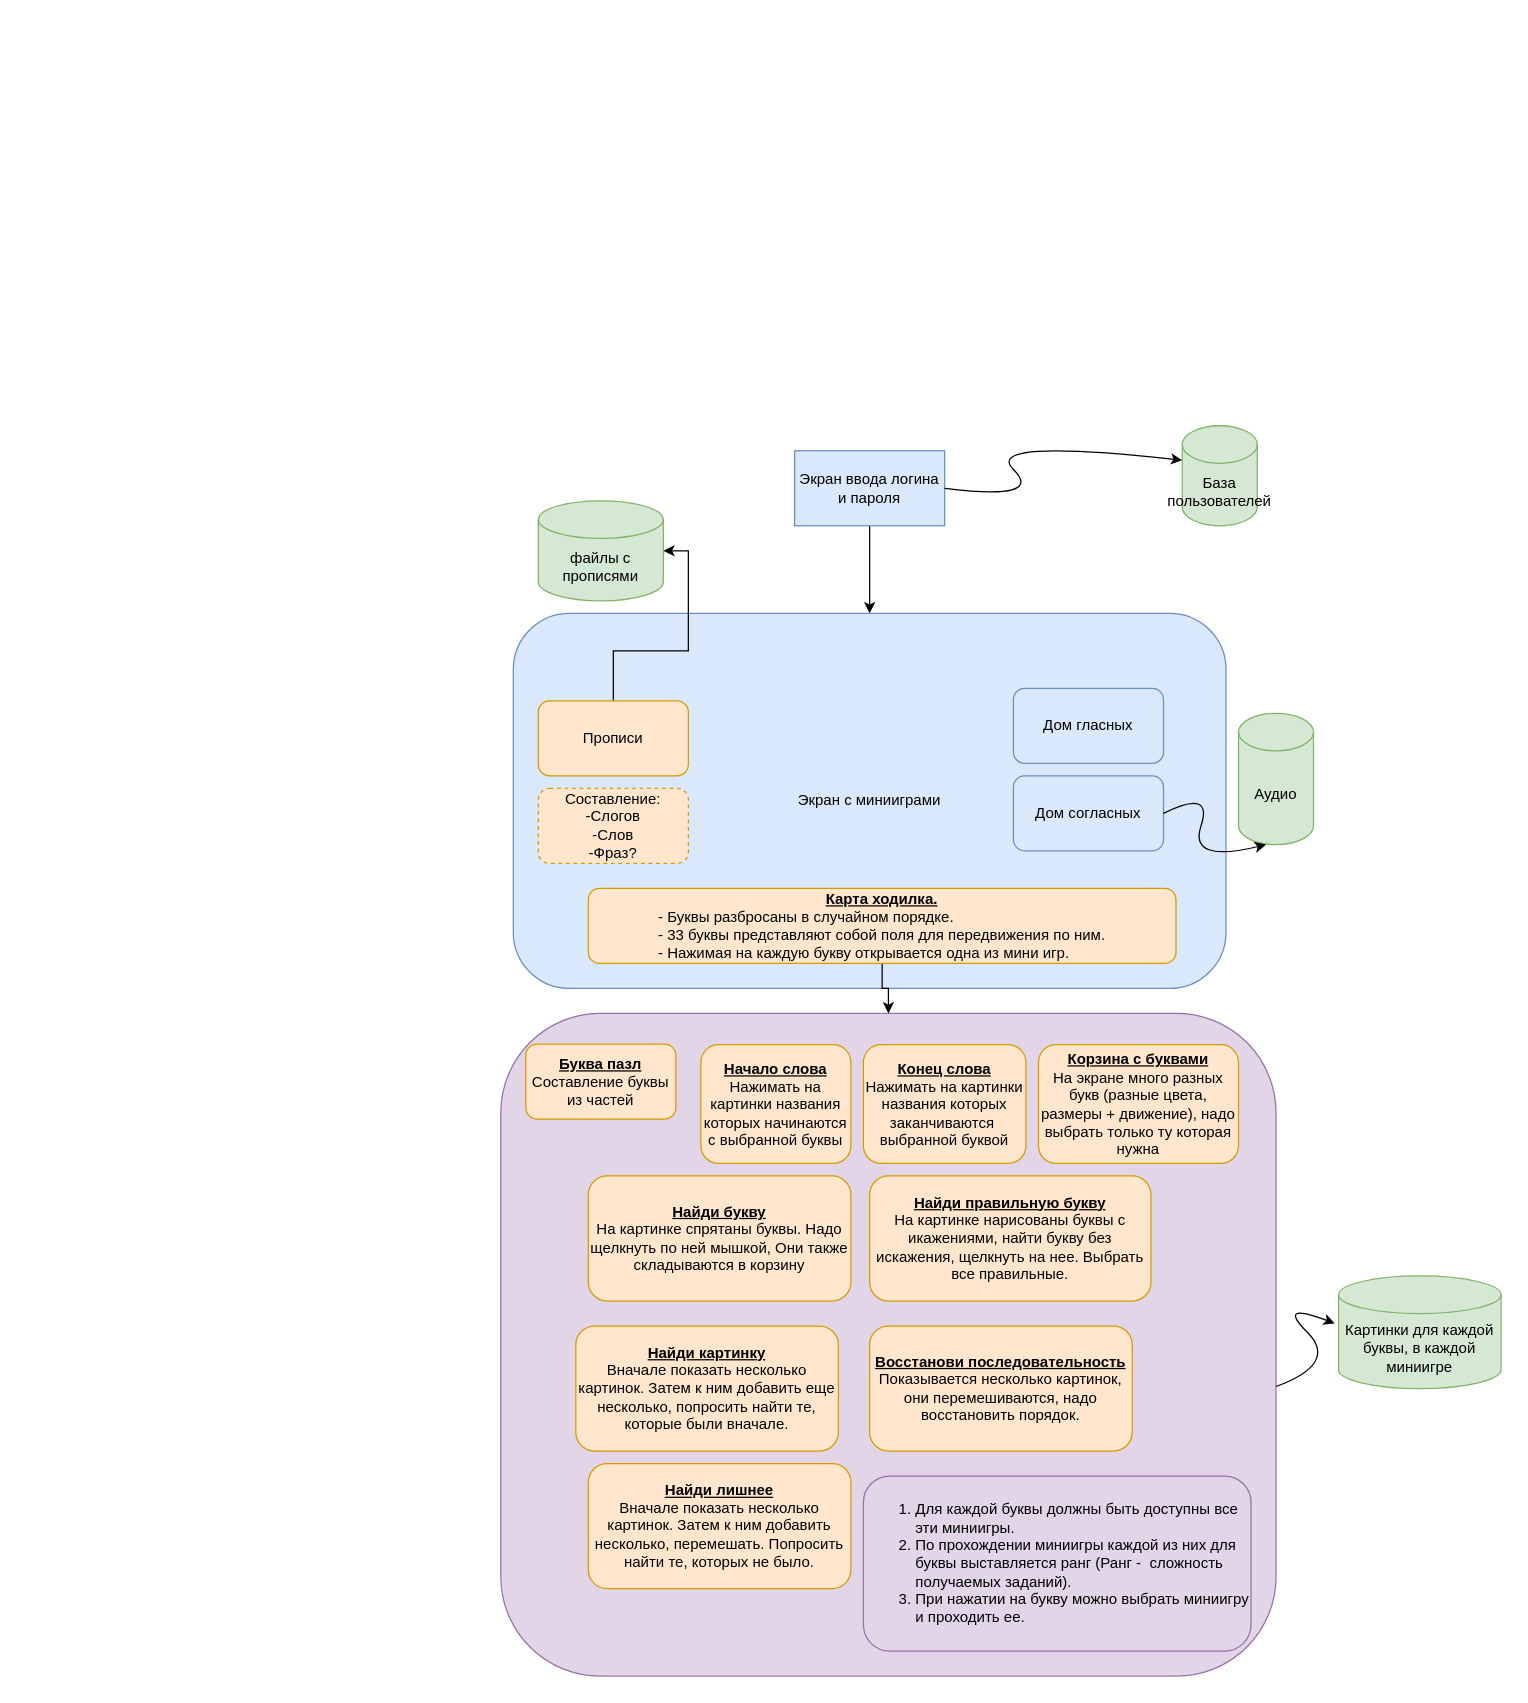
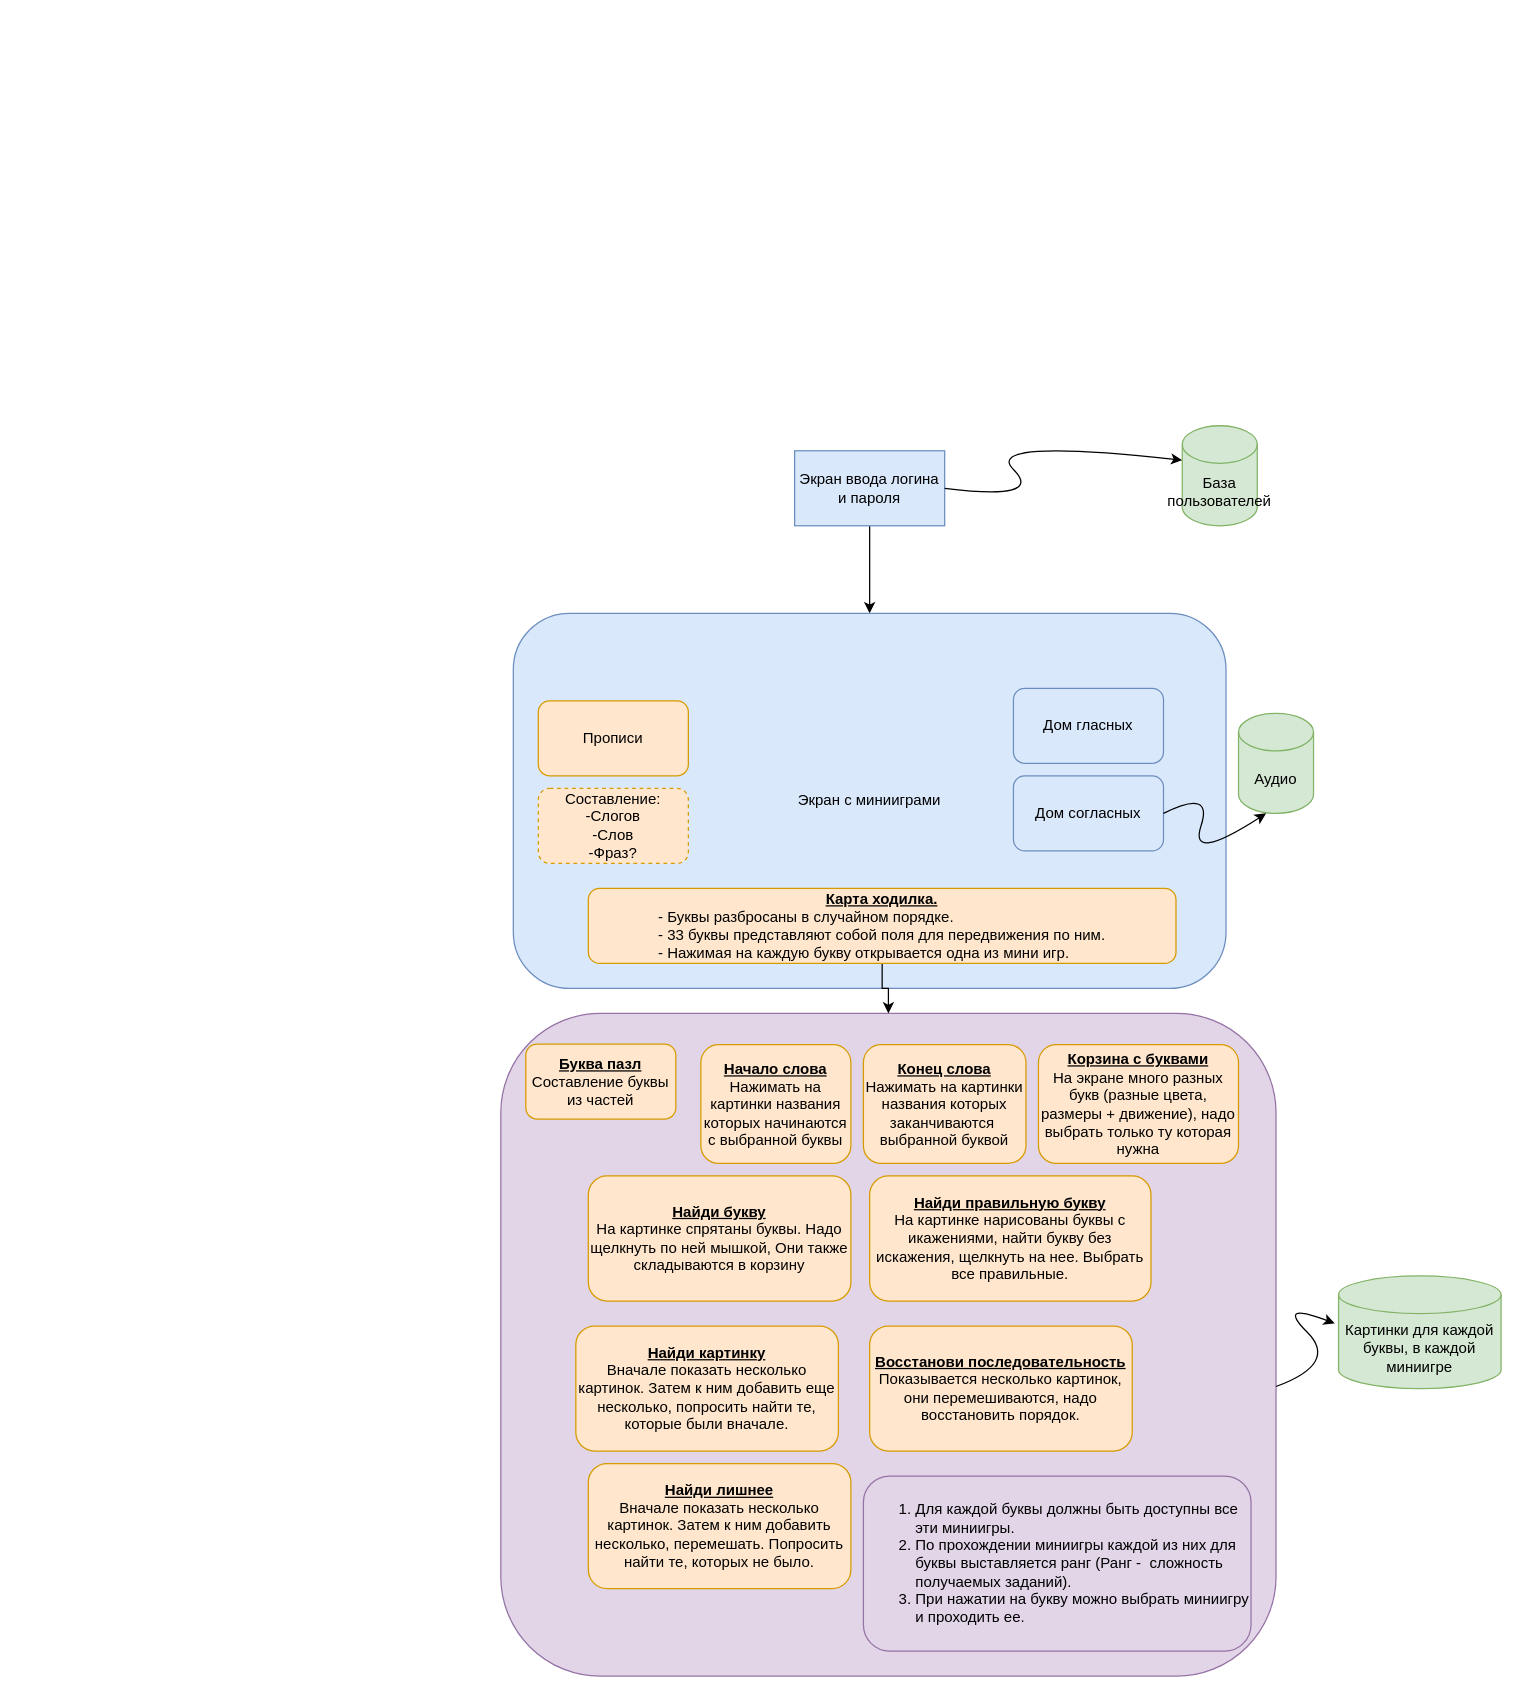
- <mxCell id="28" value="файлы с прописями" style="shape=cylinder3;whiteSpace=wrap;html=1;boundedLbl=1;backgroundOutline=1;size=15;fillColor=#d5e8d4;strokeColor=#82b366;" parent="1" vertex="1"><mxGeometry x="430" y="400" width="100" height="80" as="geometry" /></mxCell>
- <mxCell id="6" style="edgeStyle=orthogonalEdgeStyle;rounded=0;orthogonalLoop=1;jettySize=auto;html=1;exitX=0.5;exitY=0;exitDx=0;exitDy=0;entryX=1;entryY=0.5;entryDx=0;entryDy=0;entryPerimeter=0;" parent="1" source="7" target="28" edge="1"><mxGeometry relative="1" as="geometry" /></mxCell>
- <mxCell id="12" value="Аудио" style="shape=cylinder3;whiteSpace=wrap;html=1;boundedLbl=1;backgroundOutline=1;size=15;fillColor=#d5e8d4;strokeColor=#82b366;" parent="1" vertex="1"><mxGeometry x="990" y="570" width="60" height="105" as="geometry" /></mxCell>
+ <mxCell id="12" value="Аудио" style="shape=cylinder3;whiteSpace=wrap;html=1;boundedLbl=1;backgroundOutline=1;size=15;fillColor=#d5e8d4;strokeColor=#82b366;" parent="1" vertex="1"><mxGeometry x="990" y="570" width="60" height="80" as="geometry" /></mxCell>
